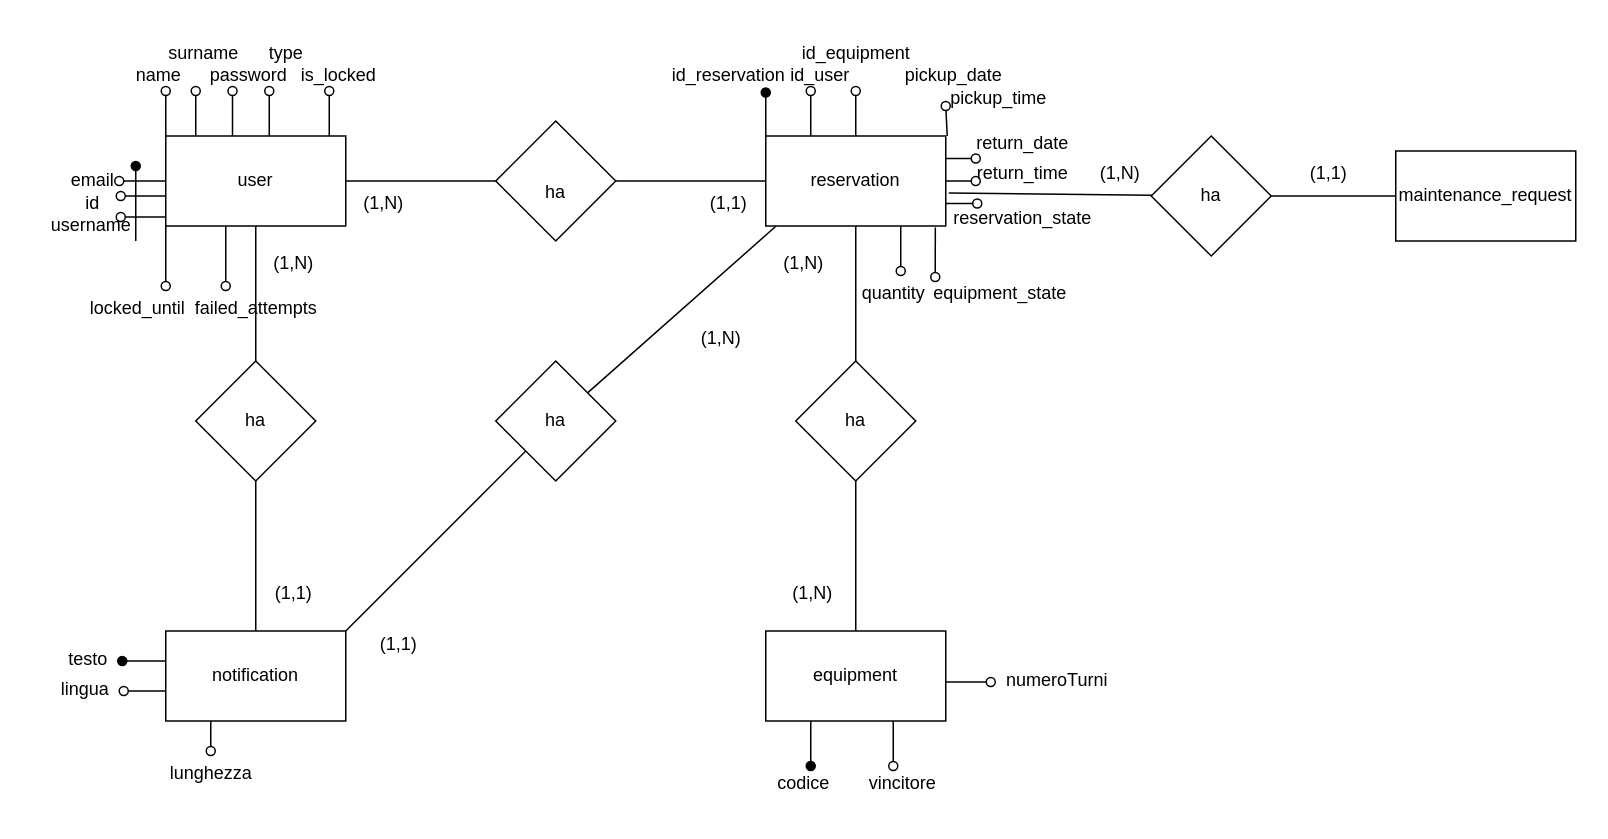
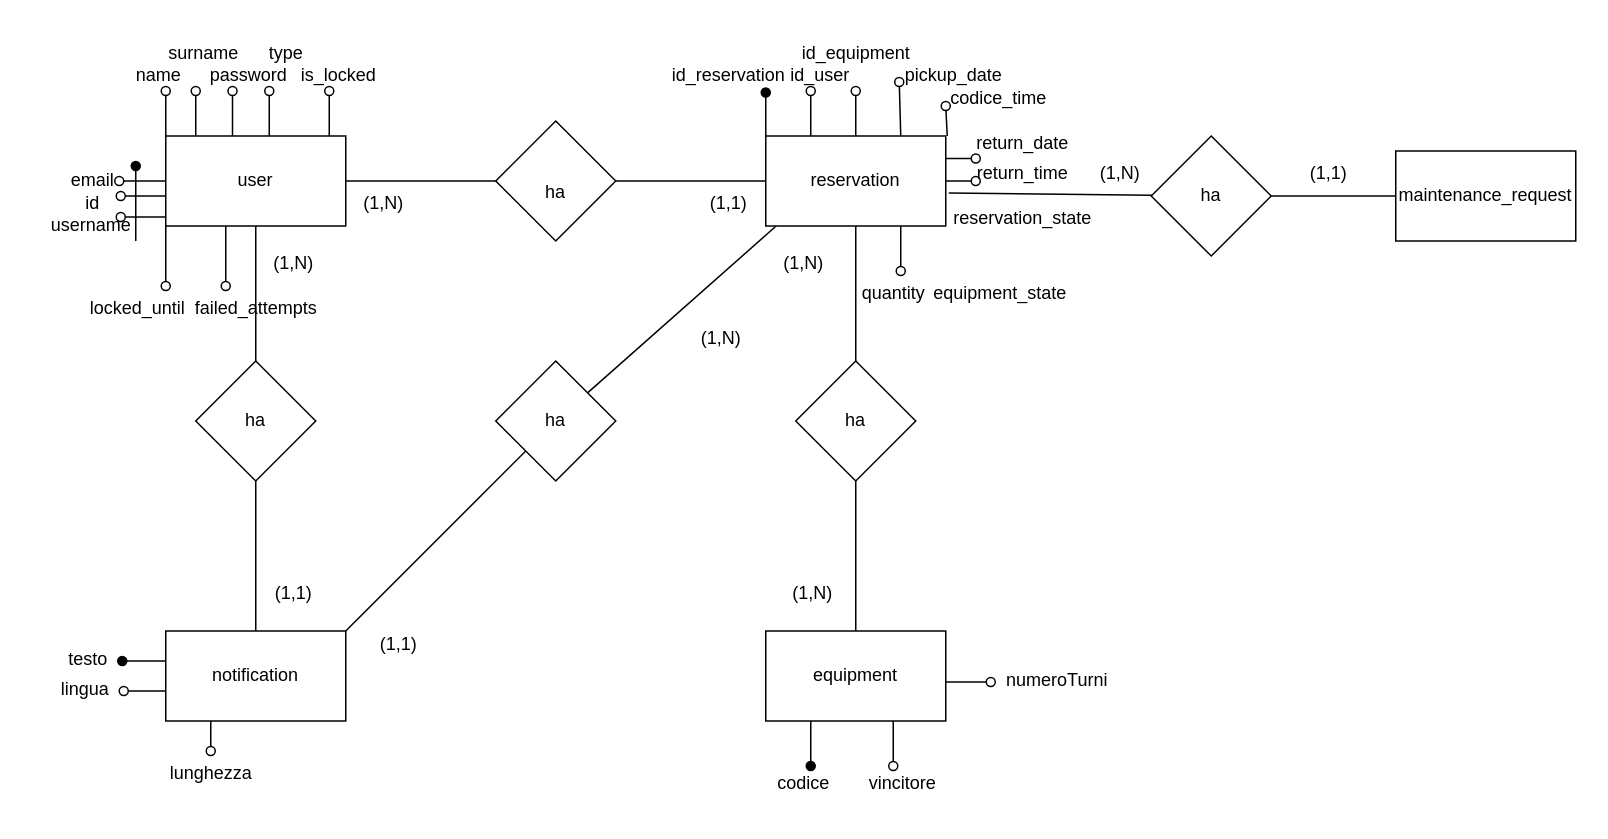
- <mxCell id="69" value="pickup_time" style="text;html=1;align=center;verticalAlign=middle;resizable=0;points=[];autosize=1;strokeColor=none;fillColor=none;" vertex="1" parent="1"><mxGeometry x="620" y="50" width="90" height="30" as="geometry" /></mxCell>
+ <mxCell id="69" value="codice_time" style="text;html=1;align=center;verticalAlign=middle;resizable=0;points=[];autosize=1;strokeColor=none;fillColor=none;" vertex="1" parent="1"><mxGeometry x="620" y="50" width="90" height="30" as="geometry" /></mxCell>
+ <mxCell id="66" value="" style="endArrow=none;html=1;rounded=0;startArrow=oval;startFill=0;entryX=0.75;entryY=0;entryDx=0;entryDy=0;exitX=0.79;exitY=1.133;exitDx=0;exitDy=0;exitPerimeter=0;" edge="1" parent="1" source="65" target="4"><mxGeometry width="50" height="50" relative="1" as="geometry"><mxPoint x="660" y="60" as="sourcePoint" /><mxPoint x="660" y="90" as="targetPoint" /></mxGeometry></mxCell>
- <mxCell id="74" value="" style="endArrow=none;html=1;rounded=0;startArrow=oval;startFill=0;entryX=1;entryY=0.75;entryDx=0;entryDy=0;exitX=0.125;exitY=1.167;exitDx=0;exitDy=0;exitPerimeter=0;" edge="1" parent="1" source="73" target="4"><mxGeometry width="50" height="50" relative="1" as="geometry"><mxPoint x="630" y="210" as="sourcePoint" /><mxPoint x="610" y="210" as="targetPoint" /></mxGeometry></mxCell>
- <mxCell id="78" value="" style="endArrow=none;html=1;rounded=0;startArrow=oval;startFill=0;entryX=0.017;entryY=0.7;entryDx=0;entryDy=0;entryPerimeter=0;exitX=0.9;exitY=0.133;exitDx=0;exitDy=0;exitPerimeter=0;" edge="1" parent="1" source="77" target="75"><mxGeometry width="50" height="50" relative="1" as="geometry"><mxPoint x="650" y="220" as="sourcePoint" /><mxPoint x="650" y="190" as="targetPoint" /></mxGeometry></mxCell>
